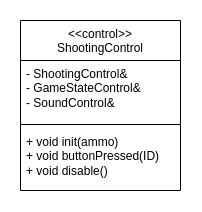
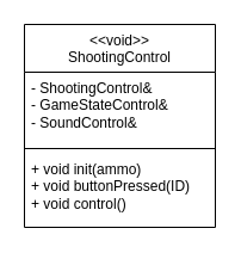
- <mxCell id="2" value="&lt;span style=&quot;font-weight: normal;&quot;&gt;&amp;lt;&amp;lt;control&amp;gt;&amp;gt;&lt;br&gt;ShootingControl&lt;br&gt;&lt;/span&gt;" style="swimlane;fontStyle=1;align=center;verticalAlign=top;childLayout=stackLayout;horizontal=1;startSize=40;horizontalStack=0;resizeParent=1;resizeParentMax=0;resizeLast=0;collapsible=1;marginBottom=0;whiteSpace=wrap;html=1;" vertex="1" parent="1"><mxGeometry x="20" y="20" width="160" height="170" as="geometry" /></mxCell>
+ <mxCell id="2" value="&lt;span style=&quot;font-weight: normal;&quot;&gt;&amp;lt;&amp;lt;void&amp;gt;&amp;gt;&lt;br&gt;ShootingControl&lt;br&gt;&lt;/span&gt;" style="swimlane;fontStyle=1;align=center;verticalAlign=top;childLayout=stackLayout;horizontal=1;startSize=40;horizontalStack=0;resizeParent=1;resizeParentMax=0;resizeLast=0;collapsible=1;marginBottom=0;whiteSpace=wrap;html=1;" vertex="1" parent="1"><mxGeometry x="20" y="20" width="160" height="170" as="geometry" /></mxCell>
- <mxCell id="5" value="+ void init(ammo)&lt;br&gt;+ void buttonPressed(ID)&lt;br&gt;+ void disable()" style="text;strokeColor=none;fillColor=none;align=left;verticalAlign=top;spacingLeft=4;spacingRight=4;overflow=hidden;rotatable=0;points=[[0,0.5],[1,0.5]];portConstraint=eastwest;whiteSpace=wrap;html=1;" vertex="1" parent="2"><mxGeometry y="108" width="160" height="62" as="geometry" /></mxCell>
+ <mxCell id="5" value="+ void init(ammo)&lt;br&gt;+ void buttonPressed(ID)&lt;br&gt;+ void control()" style="text;strokeColor=none;fillColor=none;align=left;verticalAlign=top;spacingLeft=4;spacingRight=4;overflow=hidden;rotatable=0;points=[[0,0.5],[1,0.5]];portConstraint=eastwest;whiteSpace=wrap;html=1;" vertex="1" parent="2"><mxGeometry y="108" width="160" height="62" as="geometry" /></mxCell>
